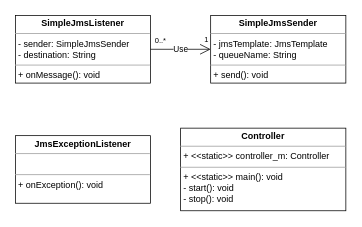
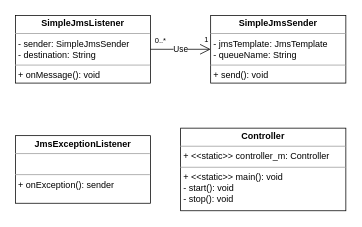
- <mxCell id="4" value="&lt;p style=&quot;margin: 0px ; margin-top: 4px ; text-align: center&quot;&gt;&lt;b&gt;JmsExceptionListener&lt;/b&gt;&lt;/p&gt;&lt;hr size=&quot;1&quot;&gt;&lt;p style=&quot;margin: 0px ; margin-left: 4px&quot;&gt;&lt;br&gt;&lt;/p&gt;&lt;hr size=&quot;1&quot;&gt;&lt;p style=&quot;margin: 0px ; margin-left: 4px&quot;&gt;+ onException(): void&lt;/p&gt;" style="verticalAlign=top;align=left;overflow=fill;fontSize=12;fontFamily=Helvetica;html=1;" vertex="1" parent="1"><mxGeometry x="20" y="180" width="180" height="90" as="geometry" /></mxCell>
+ <mxCell id="4" value="&lt;p style=&quot;margin: 0px ; margin-top: 4px ; text-align: center&quot;&gt;&lt;b&gt;JmsExceptionListener&lt;/b&gt;&lt;/p&gt;&lt;hr size=&quot;1&quot;&gt;&lt;p style=&quot;margin: 0px ; margin-left: 4px&quot;&gt;&lt;br&gt;&lt;/p&gt;&lt;hr size=&quot;1&quot;&gt;&lt;p style=&quot;margin: 0px ; margin-left: 4px&quot;&gt;+ onException(): sender&lt;/p&gt;" style="verticalAlign=top;align=left;overflow=fill;fontSize=12;fontFamily=Helvetica;html=1;" vertex="1" parent="1"><mxGeometry x="20" y="180" width="180" height="90" as="geometry" /></mxCell>
